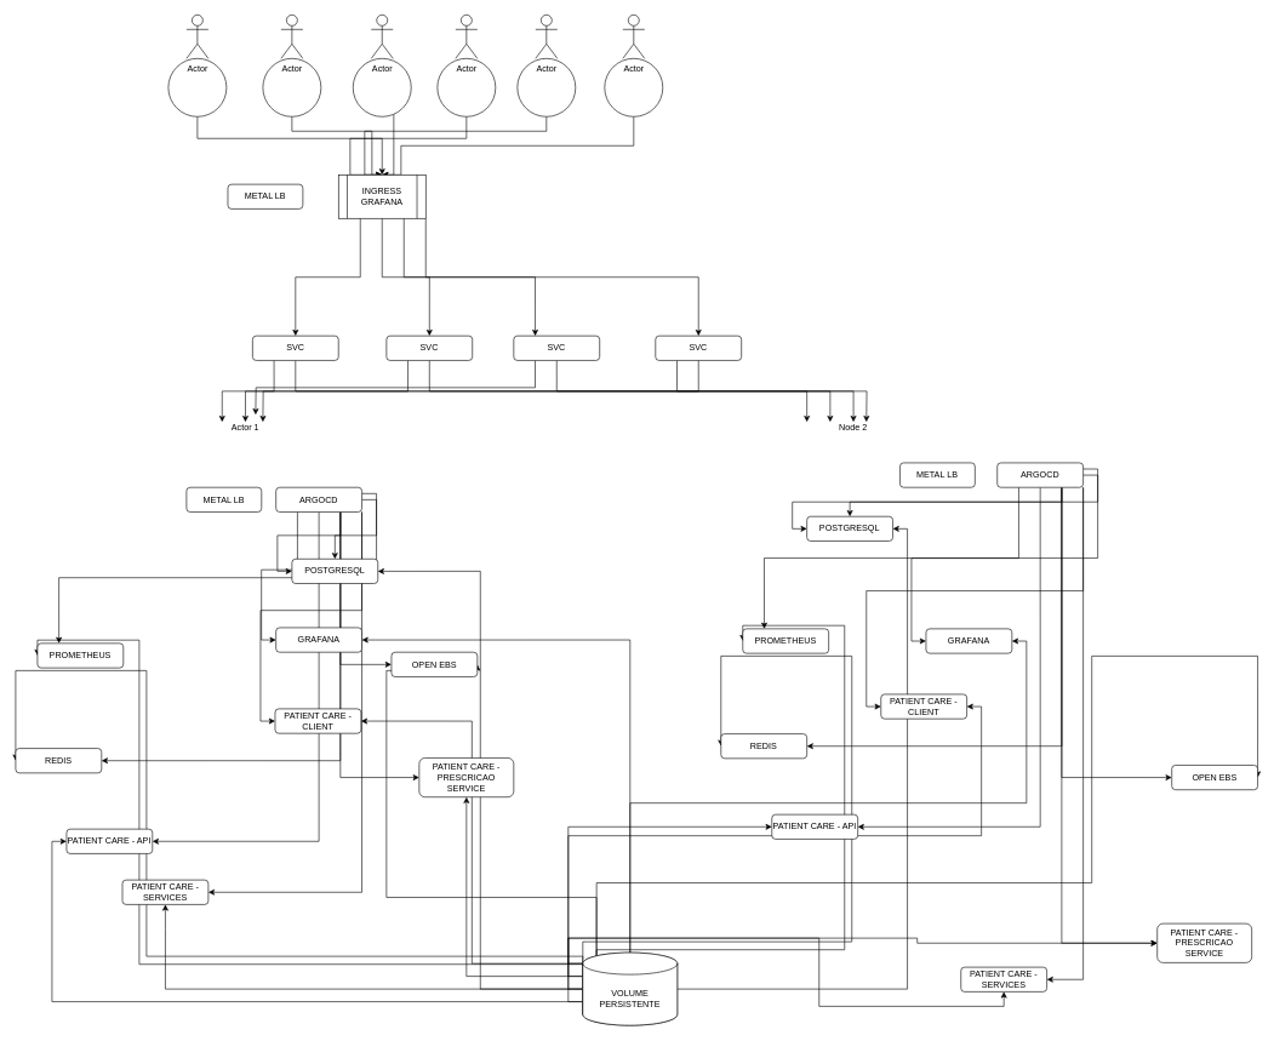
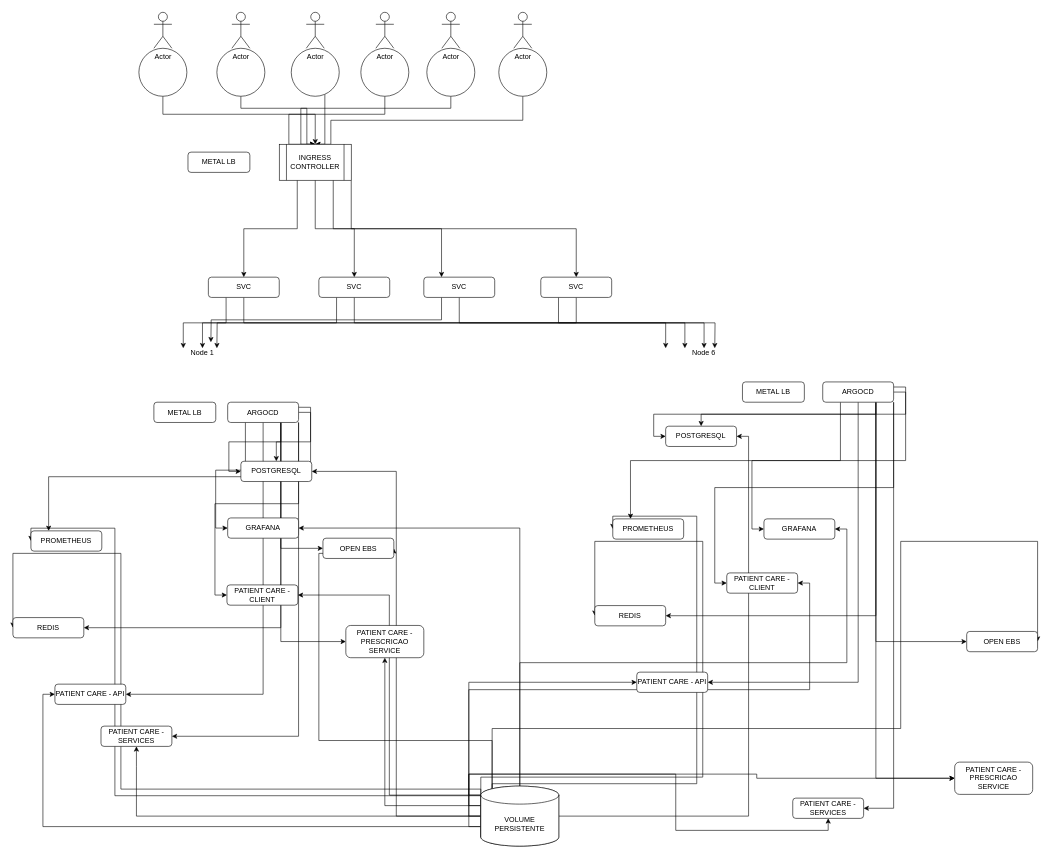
- <mxCell id="24" value="INGRESS GRAFANA" style="shape=process;whiteSpace=wrap;html=1;backgroundOutline=1;" parent="1" vertex="1"><mxGeometry x="465" y="240" width="120" height="60" as="geometry" /></mxCell>
+ <mxCell id="24" value="INGRESS CONTROLLER" style="shape=process;whiteSpace=wrap;html=1;backgroundOutline=1;" parent="1" vertex="1"><mxGeometry x="465" y="240" width="120" height="60" as="geometry" /></mxCell>
- <mxCell id="35" value="Actor 1" style="text;html=1;strokeColor=none;fillColor=none;align=center;verticalAlign=middle;whiteSpace=wrap;rounded=0;" parent="1" vertex="1"><mxGeometry x="272.98" y="580" width="128.015" height="16.894" as="geometry" /></mxCell>
+ <mxCell id="35" value="Node 1" style="text;html=1;strokeColor=none;fillColor=none;align=center;verticalAlign=middle;whiteSpace=wrap;rounded=0;" parent="1" vertex="1"><mxGeometry x="272.98" y="580" width="128.015" height="16.894" as="geometry" /></mxCell>
- <mxCell id="55" value="Node 2" style="text;html=1;strokeColor=none;fillColor=none;align=center;verticalAlign=middle;whiteSpace=wrap;rounded=0;" parent="1" vertex="1"><mxGeometry x="1109.17" y="580" width="128.015" height="16.894" as="geometry" /></mxCell>
+ <mxCell id="55" value="Node 6" style="text;html=1;strokeColor=none;fillColor=none;align=center;verticalAlign=middle;whiteSpace=wrap;rounded=0;" parent="1" vertex="1"><mxGeometry x="1109.17" y="580" width="128.015" height="16.894" as="geometry" /></mxCell>
